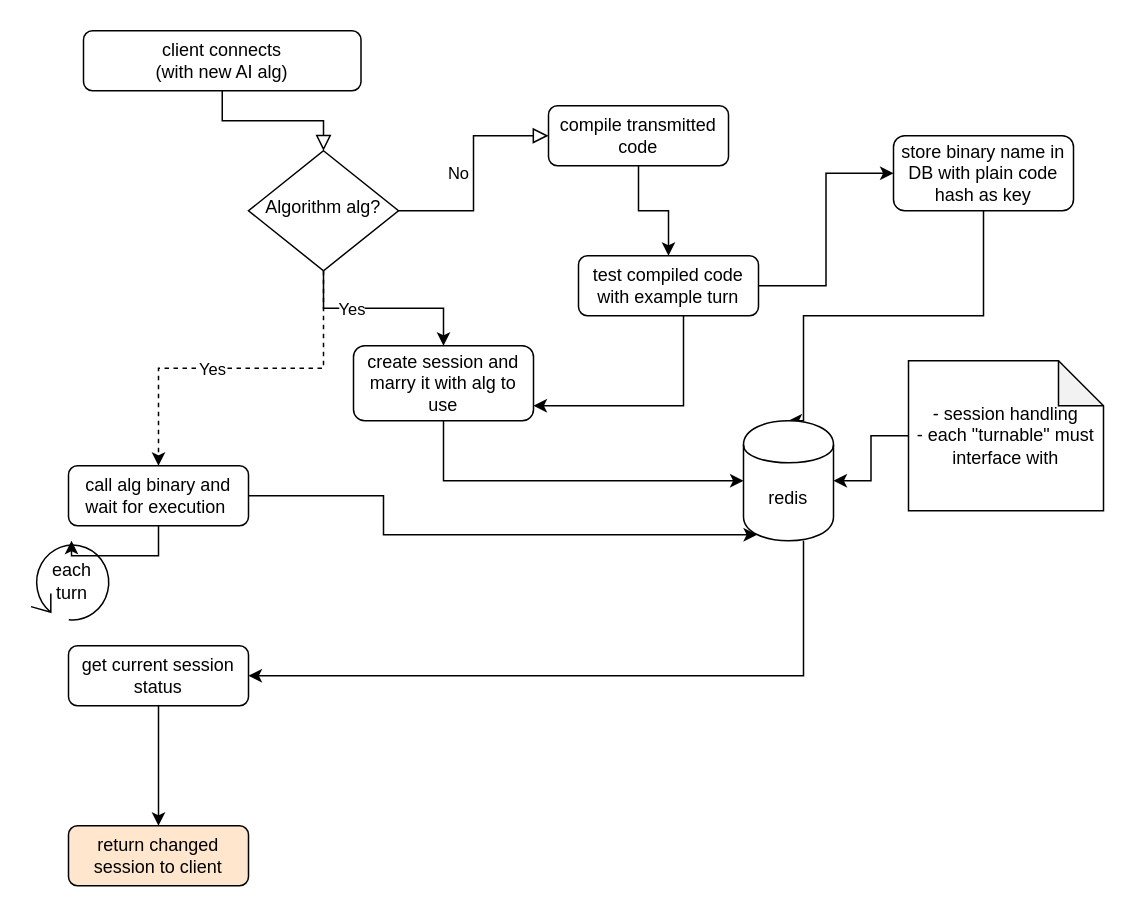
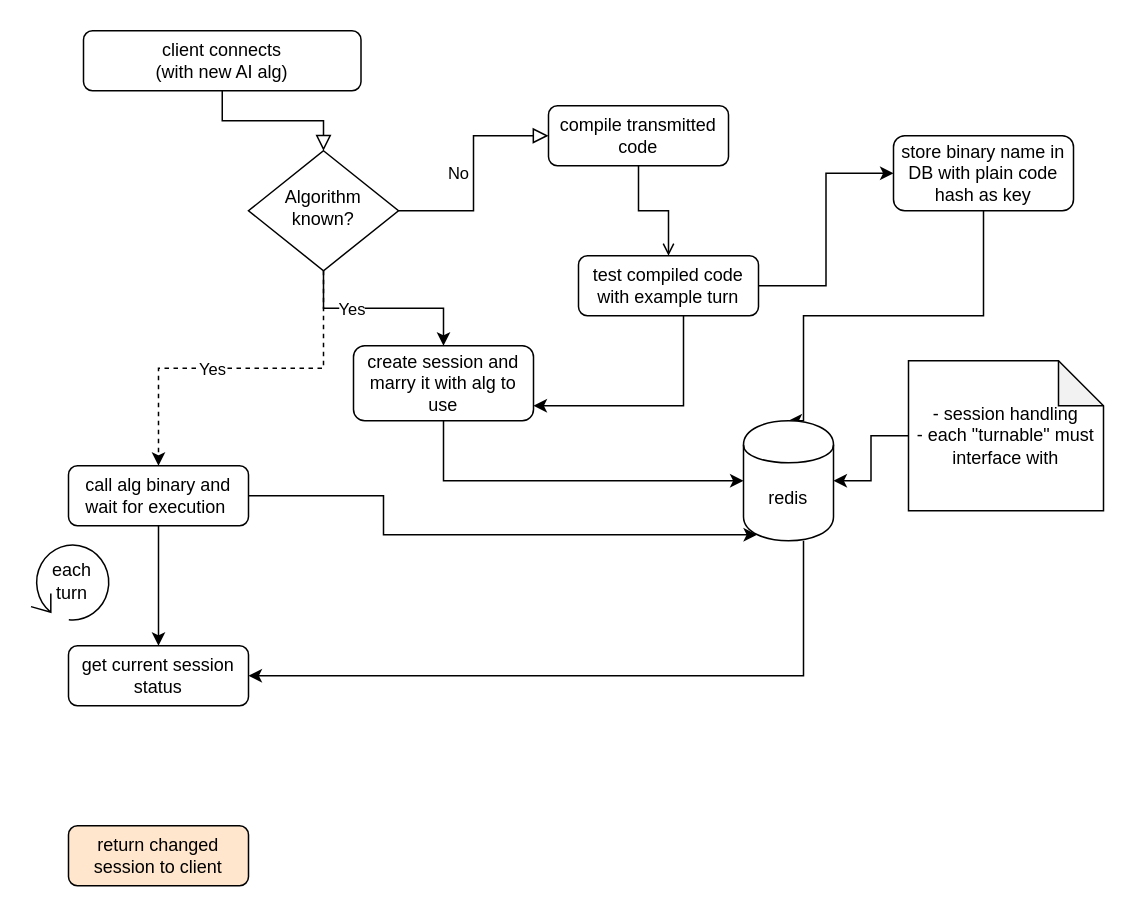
- <mxCell id="9" value="Algorithm alg?" style="rhombus;whiteSpace=wrap;html=1;shadow=0;fontFamily=Helvetica;fontSize=12;align=center;strokeWidth=1;spacing=6;spacingTop=-4;" parent="1" vertex="1"><mxGeometry x="165" y="100" width="100" height="80" as="geometry" /></mxCell>
+ <mxCell id="9" value="Algorithm known?" style="rhombus;whiteSpace=wrap;html=1;shadow=0;fontFamily=Helvetica;fontSize=12;align=center;strokeWidth=1;spacing=6;spacingTop=-4;" parent="1" vertex="1"><mxGeometry x="165" y="100" width="100" height="80" as="geometry" /></mxCell>
- <mxCell id="10" value="" style="edgeStyle=orthogonalEdgeStyle;rounded=0;orthogonalLoop=1;jettySize=auto;html=1;" edge="1" parent="1" source="11" target="14"><mxGeometry relative="1" as="geometry" /></mxCell>
+ <mxCell id="10" value="" style="edgeStyle=orthogonalEdgeStyle;rounded=0;orthogonalLoop=1;jettySize=auto;html=1;endArrow=open;" edge="1" parent="1" source="11" target="14"><mxGeometry relative="1" as="geometry" /></mxCell>
- <mxCell id="19" value="" style="edgeStyle=orthogonalEdgeStyle;rounded=0;orthogonalLoop=1;jettySize=auto;html=1;" edge="1" parent="1" source="21" target="29"><mxGeometry relative="1" as="geometry" /></mxCell>
+ <mxCell id="19" value="" style="edgeStyle=orthogonalEdgeStyle;rounded=0;orthogonalLoop=1;jettySize=auto;html=1;" edge="1" parent="1" source="21" target="23"><mxGeometry relative="1" as="geometry" /></mxCell>
- <mxCell id="22" value="" style="edgeStyle=orthogonalEdgeStyle;rounded=0;orthogonalLoop=1;jettySize=auto;html=1;" edge="1" parent="1" source="23" target="24"><mxGeometry relative="1" as="geometry" /></mxCell>
